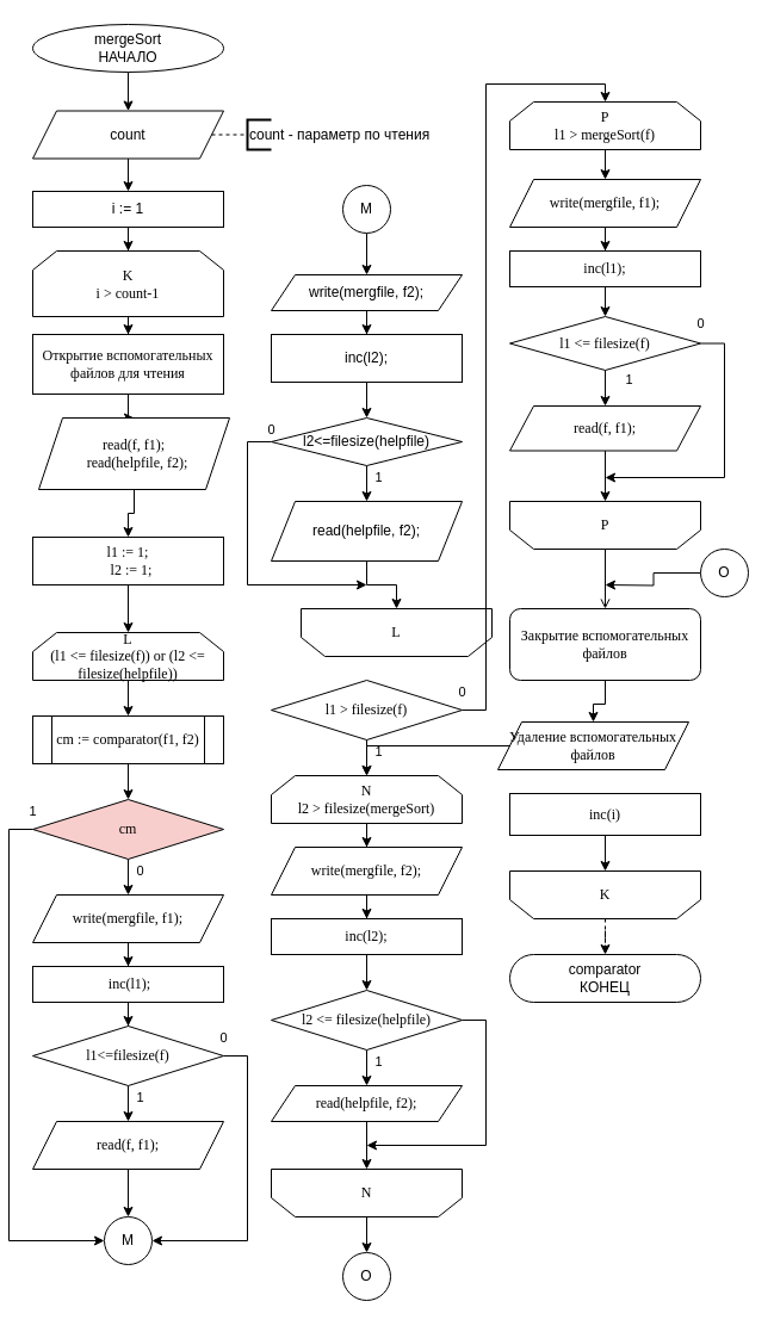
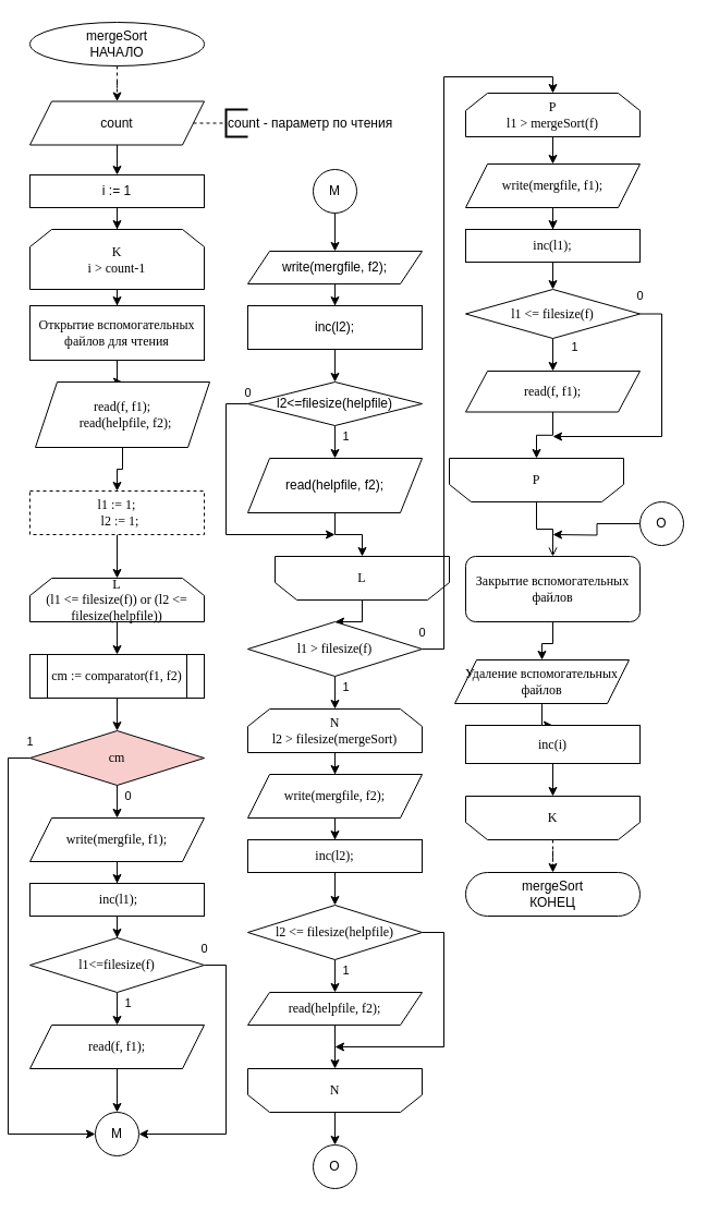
- <mxCell id="2" value="" style="edgeStyle=orthogonalEdgeStyle;rounded=0;orthogonalLoop=1;jettySize=auto;html=1;" edge="1" parent="1" source="3" target="5"><mxGeometry relative="1" as="geometry" /></mxCell>
+ <mxCell id="2" value="" style="edgeStyle=orthogonalEdgeStyle;rounded=0;orthogonalLoop=1;jettySize=auto;html=1;dashed=1;" edge="1" parent="1" source="3" target="5"><mxGeometry relative="1" as="geometry" /></mxCell>
- <mxCell id="77" value="P" style="shape=loopLimit;whiteSpace=wrap;html=1;rounded=0;shadow=0;strokeWidth=1;fillColor=#ffffff;fontFamily=Times New Roman;fontSize=12;direction=west;" vertex="1" parent="1"><mxGeometry x="420" y="420" width="160" height="40" as="geometry" /></mxCell>
+ <mxCell id="77" value="P" style="shape=loopLimit;whiteSpace=wrap;html=1;rounded=0;shadow=0;strokeWidth=1;fillColor=#ffffff;fontFamily=Times New Roman;fontSize=12;direction=west;" vertex="1" parent="1"><mxGeometry x="405" y="420" width="160" height="40" as="geometry" /></mxCell>
- <mxCell id="17" value="&lt;div&gt;l1 := 1;&lt;/div&gt;&lt;div&gt;&amp;nbsp; l2 := 1;&lt;/div&gt;" style="whiteSpace=wrap;html=1;rounded=0;shadow=0;fontFamily=Times New Roman;strokeWidth=1;" vertex="1" parent="1"><mxGeometry x="20" y="450" width="160" height="40" as="geometry" /></mxCell>
+ <mxCell id="17" value="&lt;div&gt;l1 := 1;&lt;/div&gt;&lt;div&gt;&amp;nbsp; l2 := 1;&lt;/div&gt;" style="whiteSpace=wrap;html=1;rounded=0;shadow=0;fontFamily=Times New Roman;strokeWidth=1;dashed=1;" vertex="1" parent="1"><mxGeometry x="20" y="450" width="160" height="40" as="geometry" /></mxCell>
+ <mxCell id="46" value="" style="edgeStyle=orthogonalEdgeStyle;rounded=0;orthogonalLoop=1;jettySize=auto;html=1;" edge="1" parent="1" source="47" target="50"><mxGeometry relative="1" as="geometry" /></mxCell>
- <mxCell id="82" value="" style="edgeStyle=orthogonalEdgeStyle;rounded=0;orthogonalLoop=1;jettySize=auto;html=1;" edge="1" parent="1" source="83" target="52"><mxGeometry relative="1" as="geometry" /></mxCell>
+ <mxCell id="82" value="" style="edgeStyle=orthogonalEdgeStyle;rounded=0;orthogonalLoop=1;jettySize=auto;html=1;" edge="1" parent="1" source="83" target="87"><mxGeometry relative="1" as="geometry" /></mxCell>
- <mxCell id="88" value="comparator&lt;br&gt;КОНЕЦ" style="rounded=1;whiteSpace=wrap;html=1;arcSize=50;strokeWidth=1;fontSize=12;" vertex="1" parent="1"><mxGeometry x="420" y="800" width="160" height="40" as="geometry" /></mxCell>
+ <mxCell id="88" value="mergeSort&lt;br&gt;КОНЕЦ" style="rounded=1;whiteSpace=wrap;html=1;arcSize=50;strokeWidth=1;fontSize=12;" vertex="1" parent="1"><mxGeometry x="420" y="800" width="160" height="40" as="geometry" /></mxCell>
